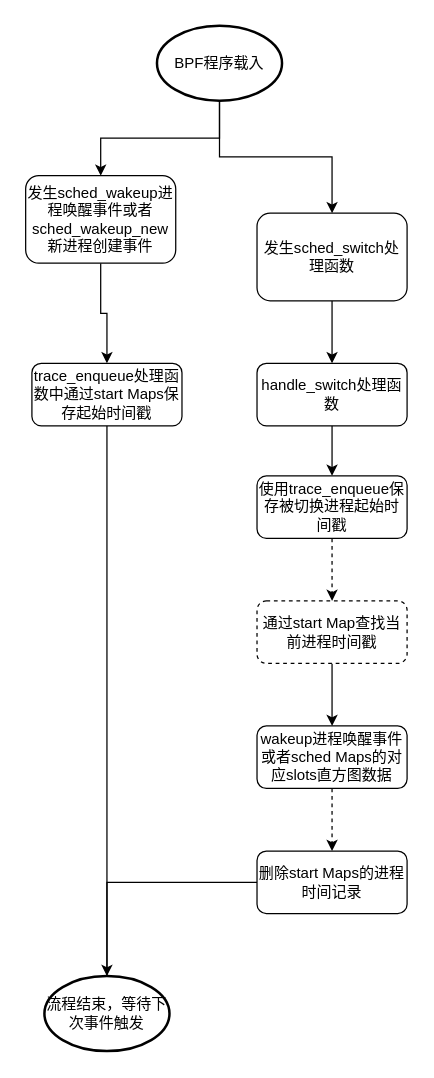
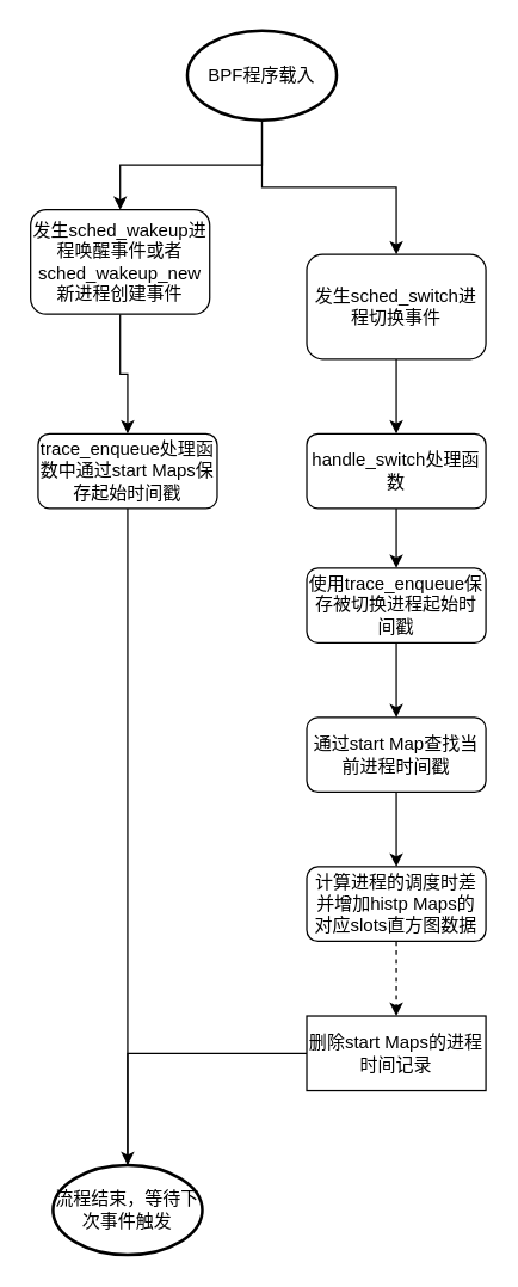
- <mxCell id="8" value="发生sched_switch处理函数" style="rounded=1;whiteSpace=wrap;html=1;fontSize=12;glass=0;strokeWidth=1;shadow=0;" vertex="1" parent="1"><mxGeometry x="205" y="170" width="120" height="70" as="geometry" /></mxCell>
+ <mxCell id="8" value="发生sched_switch进程切换事件" style="rounded=1;whiteSpace=wrap;html=1;fontSize=12;glass=0;strokeWidth=1;shadow=0;" vertex="1" parent="1"><mxGeometry x="205" y="170" width="120" height="70" as="geometry" /></mxCell>
- <mxCell id="14" style="edgeStyle=orthogonalEdgeStyle;rounded=0;orthogonalLoop=1;jettySize=auto;html=1;dashed=1;" edge="1" parent="1" source="15" target="17"><mxGeometry relative="1" as="geometry" /></mxCell>
+ <mxCell id="14" style="edgeStyle=orthogonalEdgeStyle;rounded=0;orthogonalLoop=1;jettySize=auto;html=1;" edge="1" parent="1" source="15" target="17"><mxGeometry relative="1" as="geometry" /></mxCell>
- <mxCell id="17" value="通过start Map查找当前进程时间戳" style="rounded=1;whiteSpace=wrap;html=1;fontSize=12;glass=0;strokeWidth=1;shadow=0;dashed=1;" vertex="1" parent="1"><mxGeometry x="205" y="480" width="120" height="50" as="geometry" /></mxCell>
+ <mxCell id="17" value="通过start Map查找当前进程时间戳" style="rounded=1;whiteSpace=wrap;html=1;fontSize=12;glass=0;strokeWidth=1;shadow=0;" vertex="1" parent="1"><mxGeometry x="205" y="480" width="120" height="50" as="geometry" /></mxCell>
- <mxCell id="19" value="wakeup进程唤醒事件或者sched Maps的对应slots直方图数据" style="rounded=1;whiteSpace=wrap;html=1;fontSize=12;glass=0;strokeWidth=1;shadow=0;" vertex="1" parent="1"><mxGeometry x="205" y="580" width="120" height="50" as="geometry" /></mxCell>
+ <mxCell id="19" value="计算进程的调度时差并增加histp Maps的对应slots直方图数据" style="rounded=1;whiteSpace=wrap;html=1;fontSize=12;glass=0;strokeWidth=1;shadow=0;" vertex="1" parent="1"><mxGeometry x="205" y="580" width="120" height="50" as="geometry" /></mxCell>
- <mxCell id="21" value="删除start Maps的进程时间记录" style="rounded=1;whiteSpace=wrap;html=1;fontSize=12;glass=0;strokeWidth=1;shadow=0;" vertex="1" parent="1"><mxGeometry x="205" y="680" width="120" height="50" as="geometry" /></mxCell>
+ <mxCell id="21" value="删除start Maps的进程时间记录" style="whiteSpace=wrap;html=1;fontSize=12;glass=0;strokeWidth=1;shadow=0;rounded=0;" vertex="1" parent="1"><mxGeometry x="205" y="680" width="120" height="50" as="geometry" /></mxCell>
